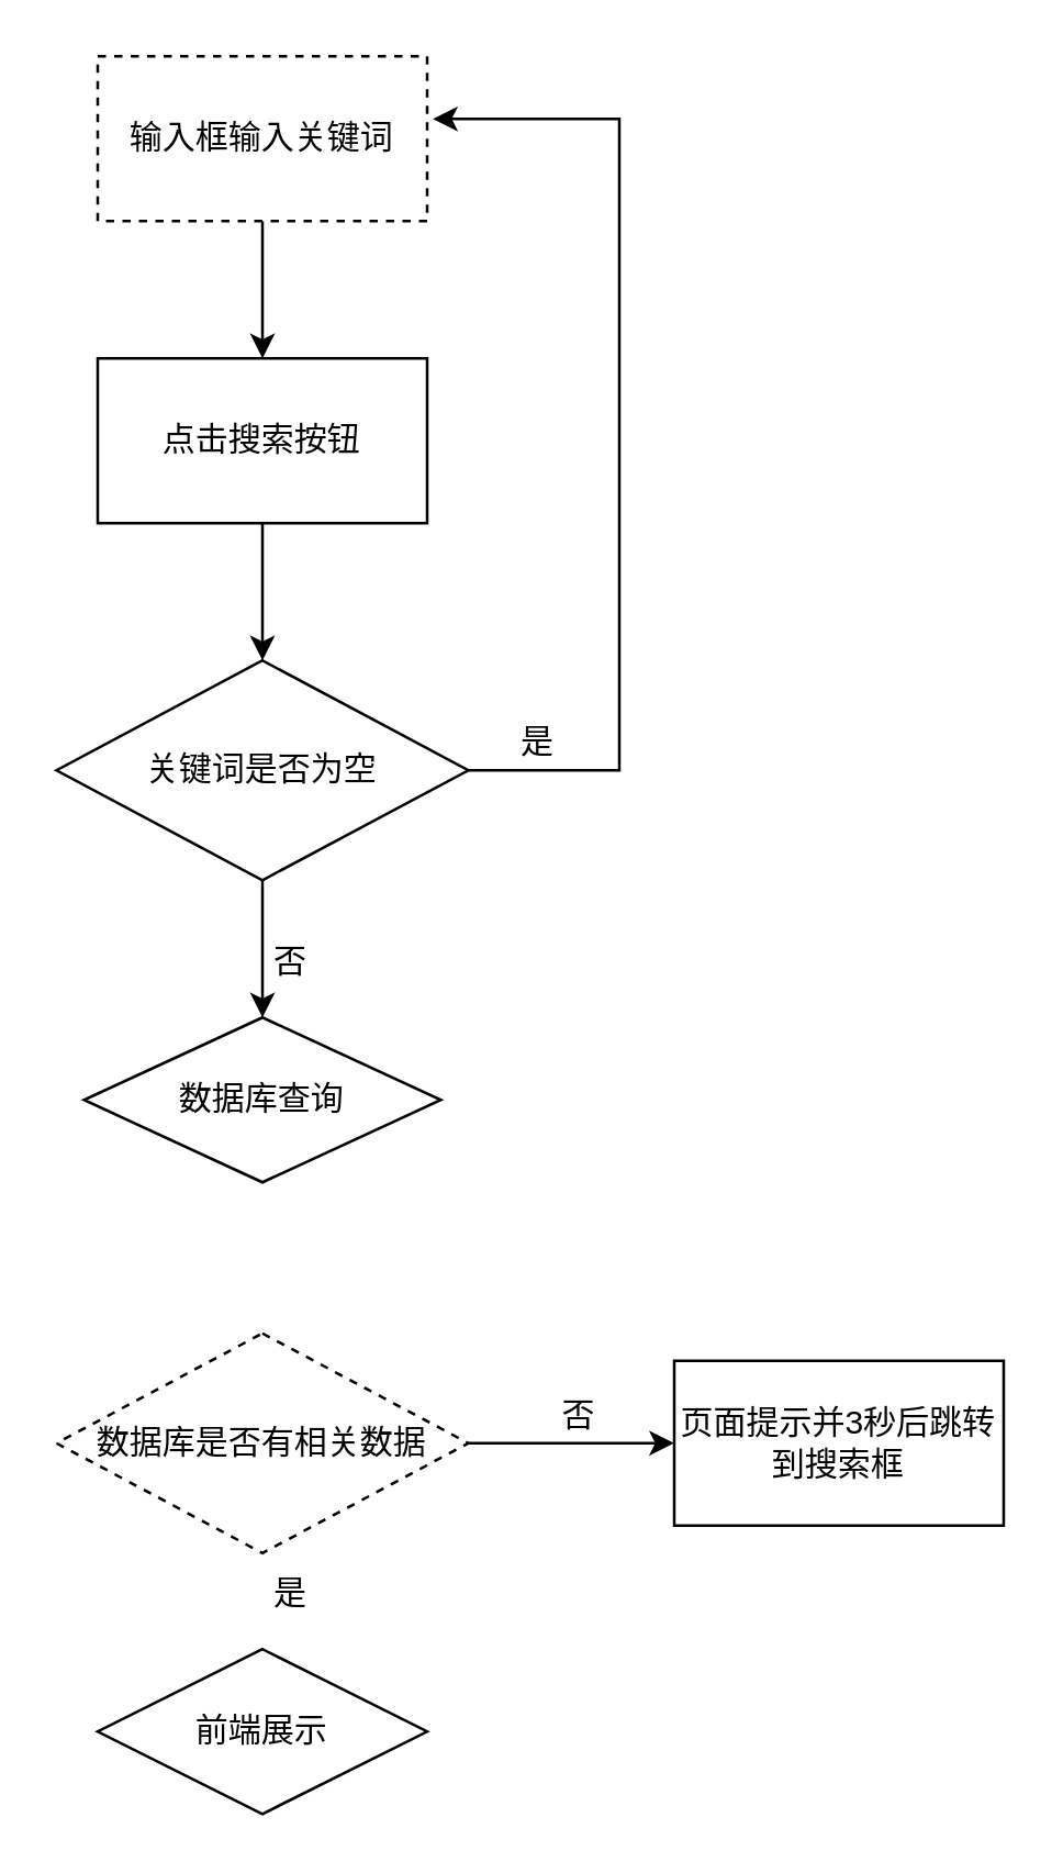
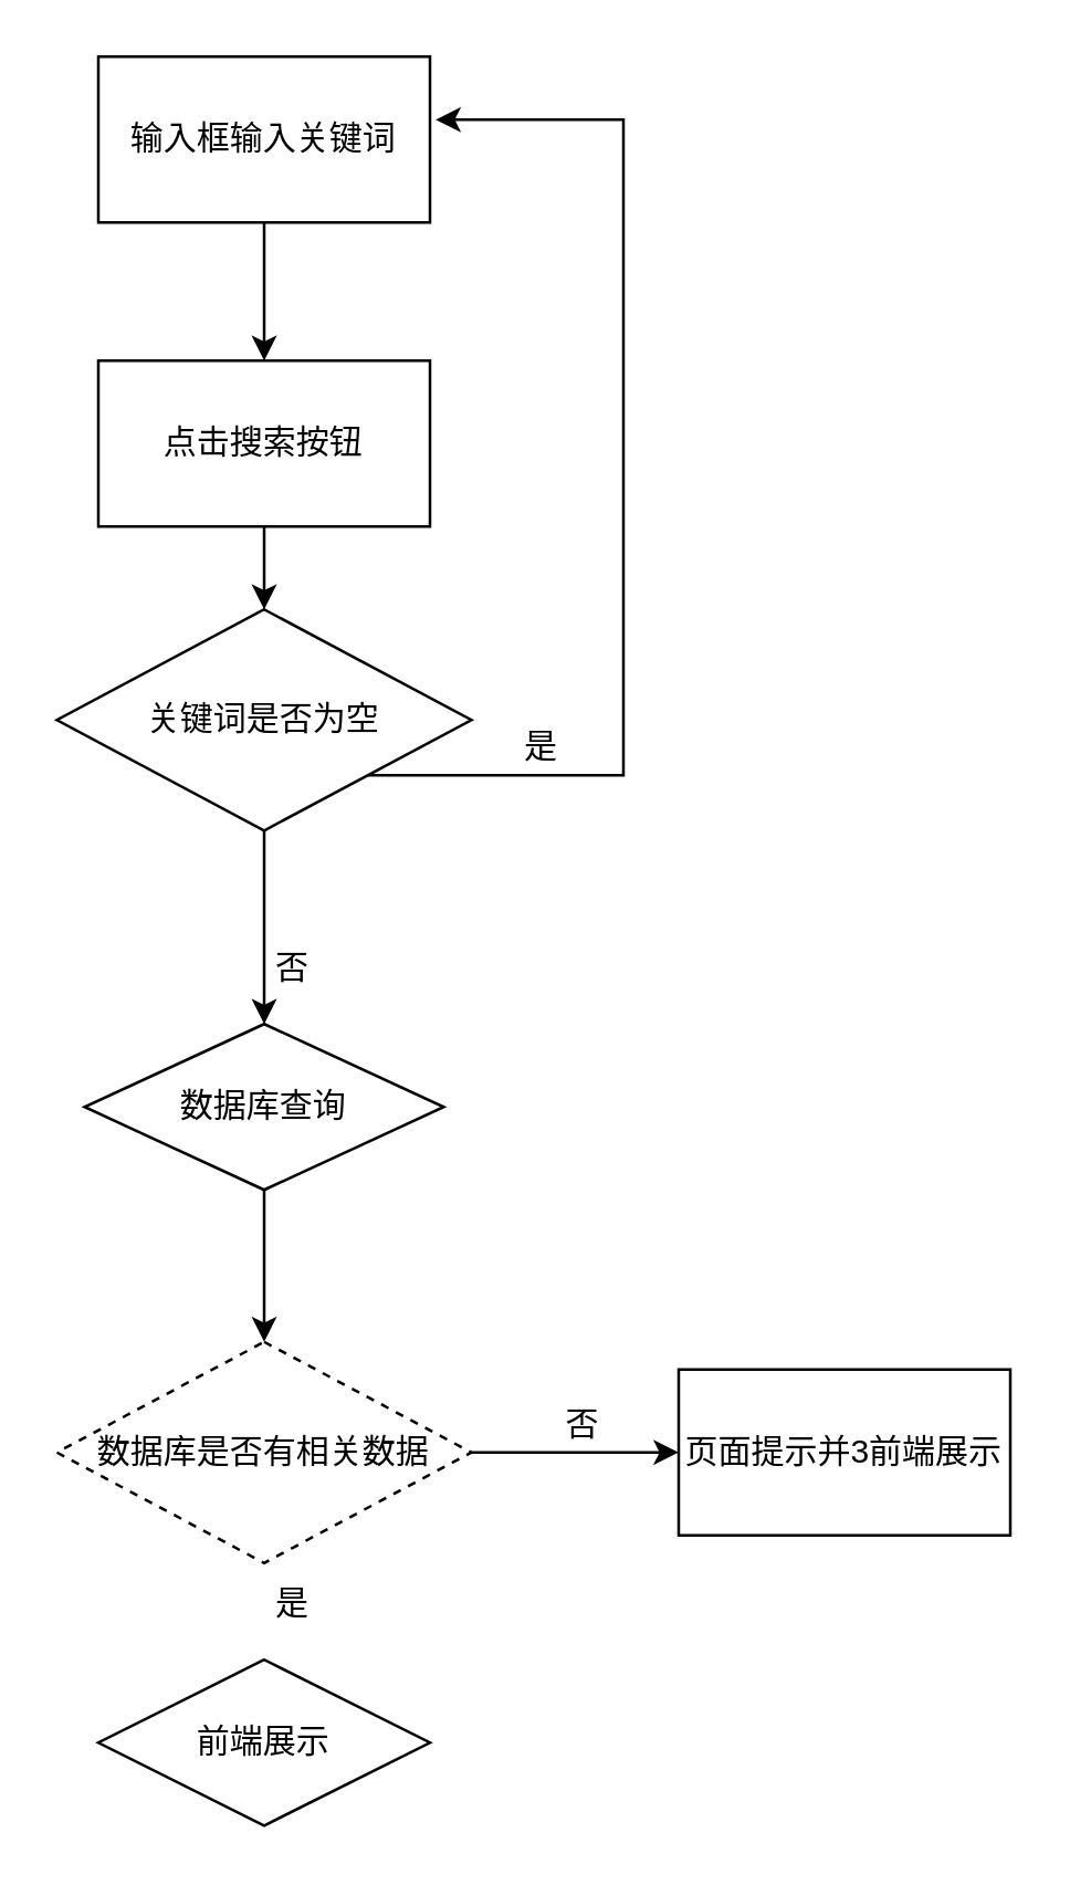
- <mxCell id="3" value="输入框输入关键词" style="rounded=0;whiteSpace=wrap;html=1;dashed=1;" vertex="1" parent="1"><mxGeometry x="35" y="20" width="120" height="60" as="geometry" /></mxCell>
+ <mxCell id="3" value="输入框输入关键词" style="rounded=0;whiteSpace=wrap;html=1;" vertex="1" parent="1"><mxGeometry x="35" y="20" width="120" height="60" as="geometry" /></mxCell>
- <mxCell id="6" value="关键词是否为空" style="rhombus;whiteSpace=wrap;html=1;" vertex="1" parent="1"><mxGeometry x="20" y="240" width="150" height="80" as="geometry" /></mxCell>
+ <mxCell id="6" value="关键词是否为空" style="rhombus;whiteSpace=wrap;html=1;" vertex="1" parent="1"><mxGeometry x="20" y="220" width="150" height="80" as="geometry" /></mxCell>
+ <mxCell id="10" style="edgeStyle=orthogonalEdgeStyle;rounded=0;orthogonalLoop=1;jettySize=auto;html=1;entryX=0.5;entryY=0;entryDx=0;entryDy=0;" edge="1" parent="1" source="11" target="14"><mxGeometry relative="1" as="geometry" /></mxCell>
- <mxCell id="17" value="页面提示并3秒后跳转到搜索框" style="rounded=0;whiteSpace=wrap;html=1;" vertex="1" parent="1"><mxGeometry x="245" y="495" width="120" height="60" as="geometry" /></mxCell>
+ <mxCell id="17" value="页面提示并3前端展示" style="rounded=0;whiteSpace=wrap;html=1;" vertex="1" parent="1"><mxGeometry x="245" y="495" width="120" height="60" as="geometry" /></mxCell>
